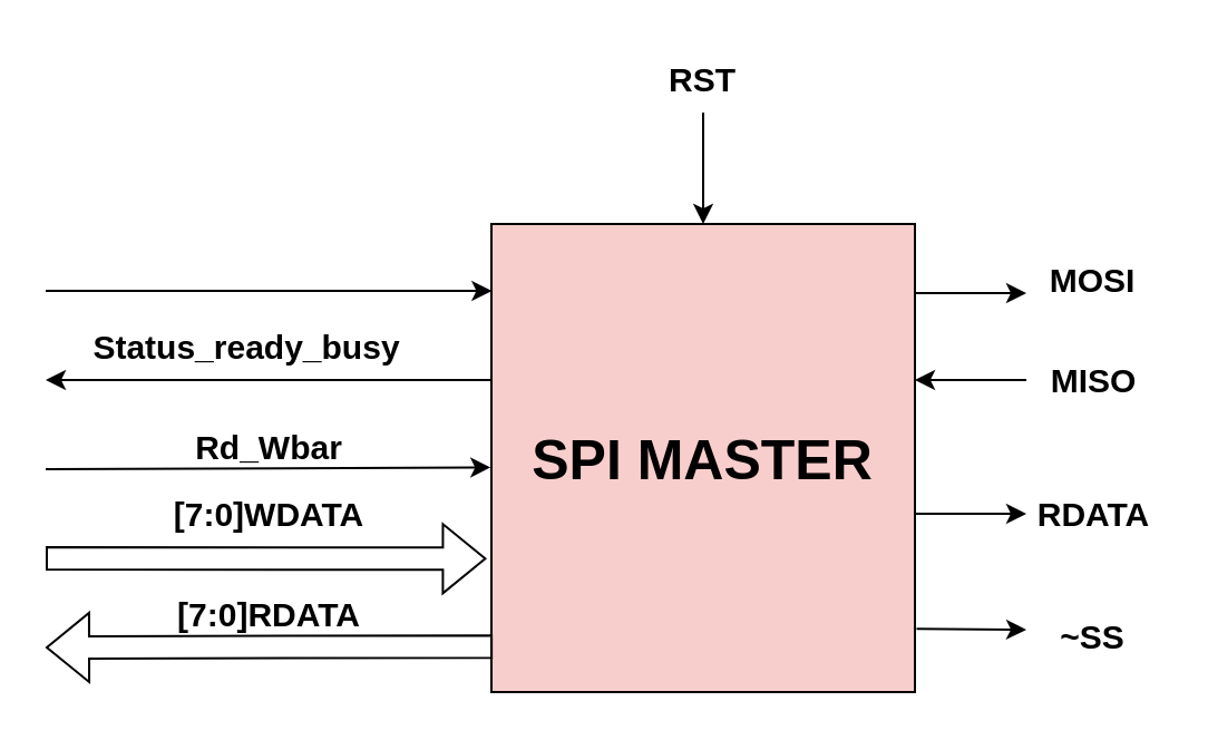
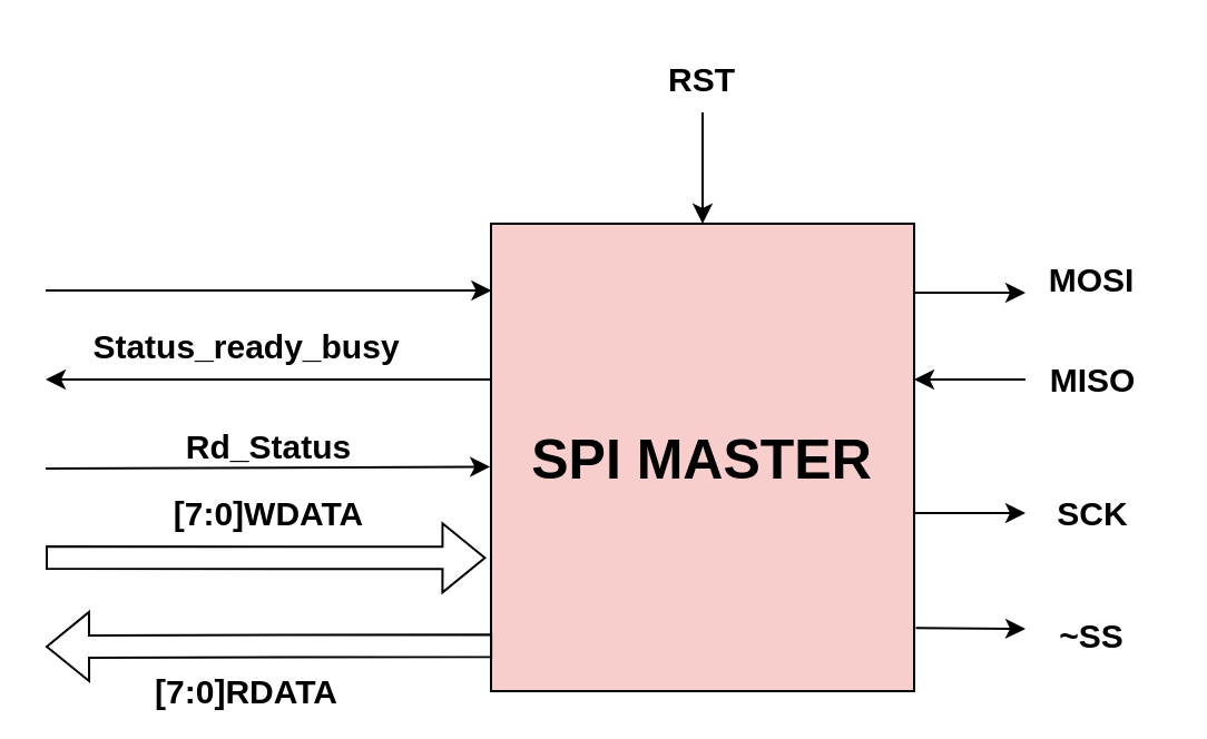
- <mxCell id="8" value="&lt;b&gt;Rd_Wbar&lt;/b&gt;" style="text;html=1;align=center;verticalAlign=middle;resizable=0;points=[];autosize=1;strokeColor=none;fillColor=none;fontSize=15;" vertex="1" parent="1"><mxGeometry x="75" y="185" width="90" height="30" as="geometry" /></mxCell>
+ <mxCell id="8" value="&lt;b&gt;Rd_Status&lt;/b&gt;" style="text;html=1;align=center;verticalAlign=middle;resizable=0;points=[];autosize=1;strokeColor=none;fillColor=none;fontSize=15;" vertex="1" parent="1"><mxGeometry x="75" y="185" width="90" height="30" as="geometry" /></mxCell>
- <mxCell id="19" value="&lt;b&gt;RDATA&lt;/b&gt;" style="text;html=1;align=center;verticalAlign=middle;resizable=0;points=[];autosize=1;strokeColor=none;fillColor=none;fontSize=15;" vertex="1" parent="1"><mxGeometry x="460" y="215" width="60" height="30" as="geometry" /></mxCell>
+ <mxCell id="19" value="&lt;b&gt;SCK&lt;/b&gt;" style="text;html=1;align=center;verticalAlign=middle;resizable=0;points=[];autosize=1;strokeColor=none;fillColor=none;fontSize=15;" vertex="1" parent="1"><mxGeometry x="460" y="215" width="60" height="30" as="geometry" /></mxCell>
- <mxCell id="9" value="&lt;b&gt;[7:0]RDATA&lt;/b&gt;" style="text;html=1;align=center;verticalAlign=middle;resizable=0;points=[];autosize=1;strokeColor=none;fillColor=none;fontSize=15;" vertex="1" parent="1"><mxGeometry x="65" y="260" width="110" height="30" as="geometry" /></mxCell>
+ <mxCell id="9" value="&lt;b&gt;[7:0]RDATA&lt;/b&gt;" style="text;html=1;align=center;verticalAlign=middle;resizable=0;points=[];autosize=1;strokeColor=none;fillColor=none;fontSize=15;" vertex="1" parent="1"><mxGeometry x="55" y="295" width="110" height="30" as="geometry" /></mxCell>
